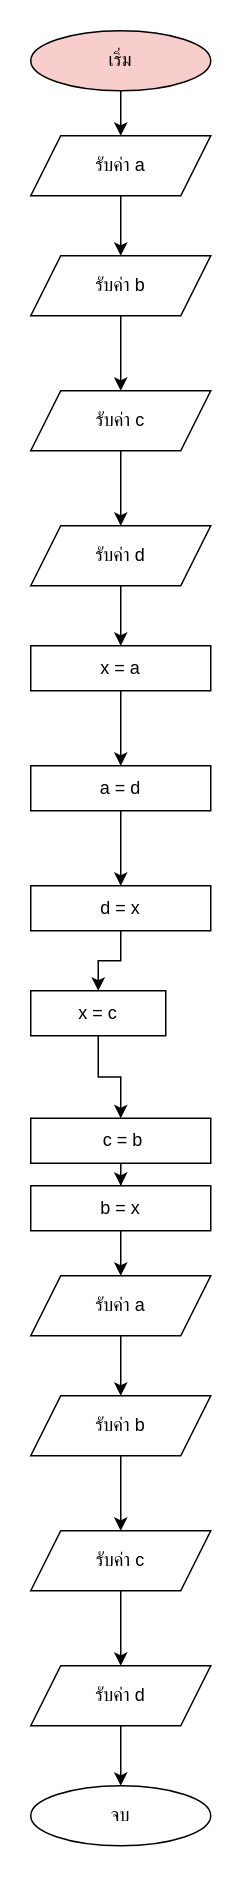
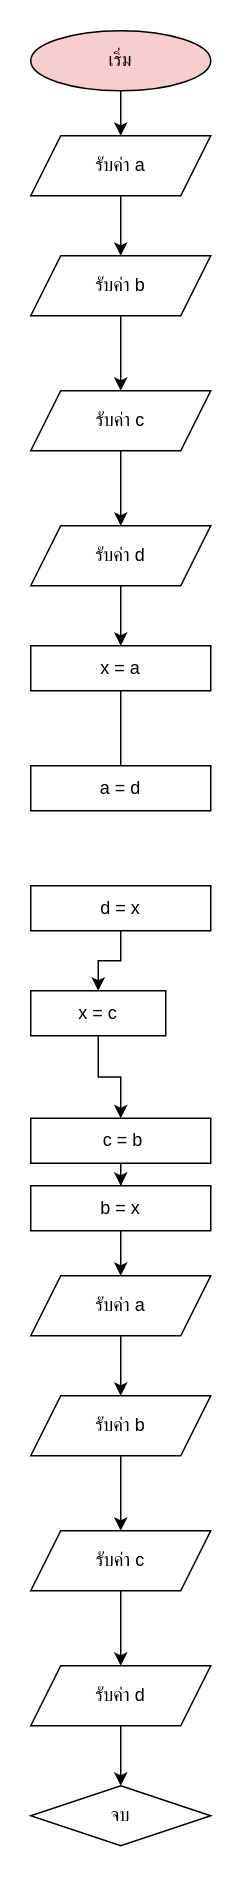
- <mxCell id="12" value="" style="edgeStyle=orthogonalEdgeStyle;rounded=0;orthogonalLoop=1;jettySize=auto;html=1;" edge="1" parent="1" source="13" target="15"><mxGeometry relative="1" as="geometry" /></mxCell>
+ <mxCell id="12" value="" style="edgeStyle=orthogonalEdgeStyle;rounded=0;orthogonalLoop=1;jettySize=auto;html=1;endArrow=none;" edge="1" parent="1" source="13" target="15"><mxGeometry relative="1" as="geometry" /></mxCell>
- <mxCell id="14" value="" style="edgeStyle=orthogonalEdgeStyle;rounded=0;orthogonalLoop=1;jettySize=auto;html=1;" edge="1" parent="1" source="15" target="17"><mxGeometry relative="1" as="geometry" /></mxCell>
- <mxCell id="32" value="จบ" style="ellipse;whiteSpace=wrap;html=1;" vertex="1" parent="1"><mxGeometry x="20" y="1190" width="120" height="40" as="geometry" /></mxCell>
+ <mxCell id="32" value="จบ" style="rhombus;whiteSpace=wrap;html=1;" vertex="1" parent="1"><mxGeometry x="20" y="1190" width="120" height="40" as="geometry" /></mxCell>
